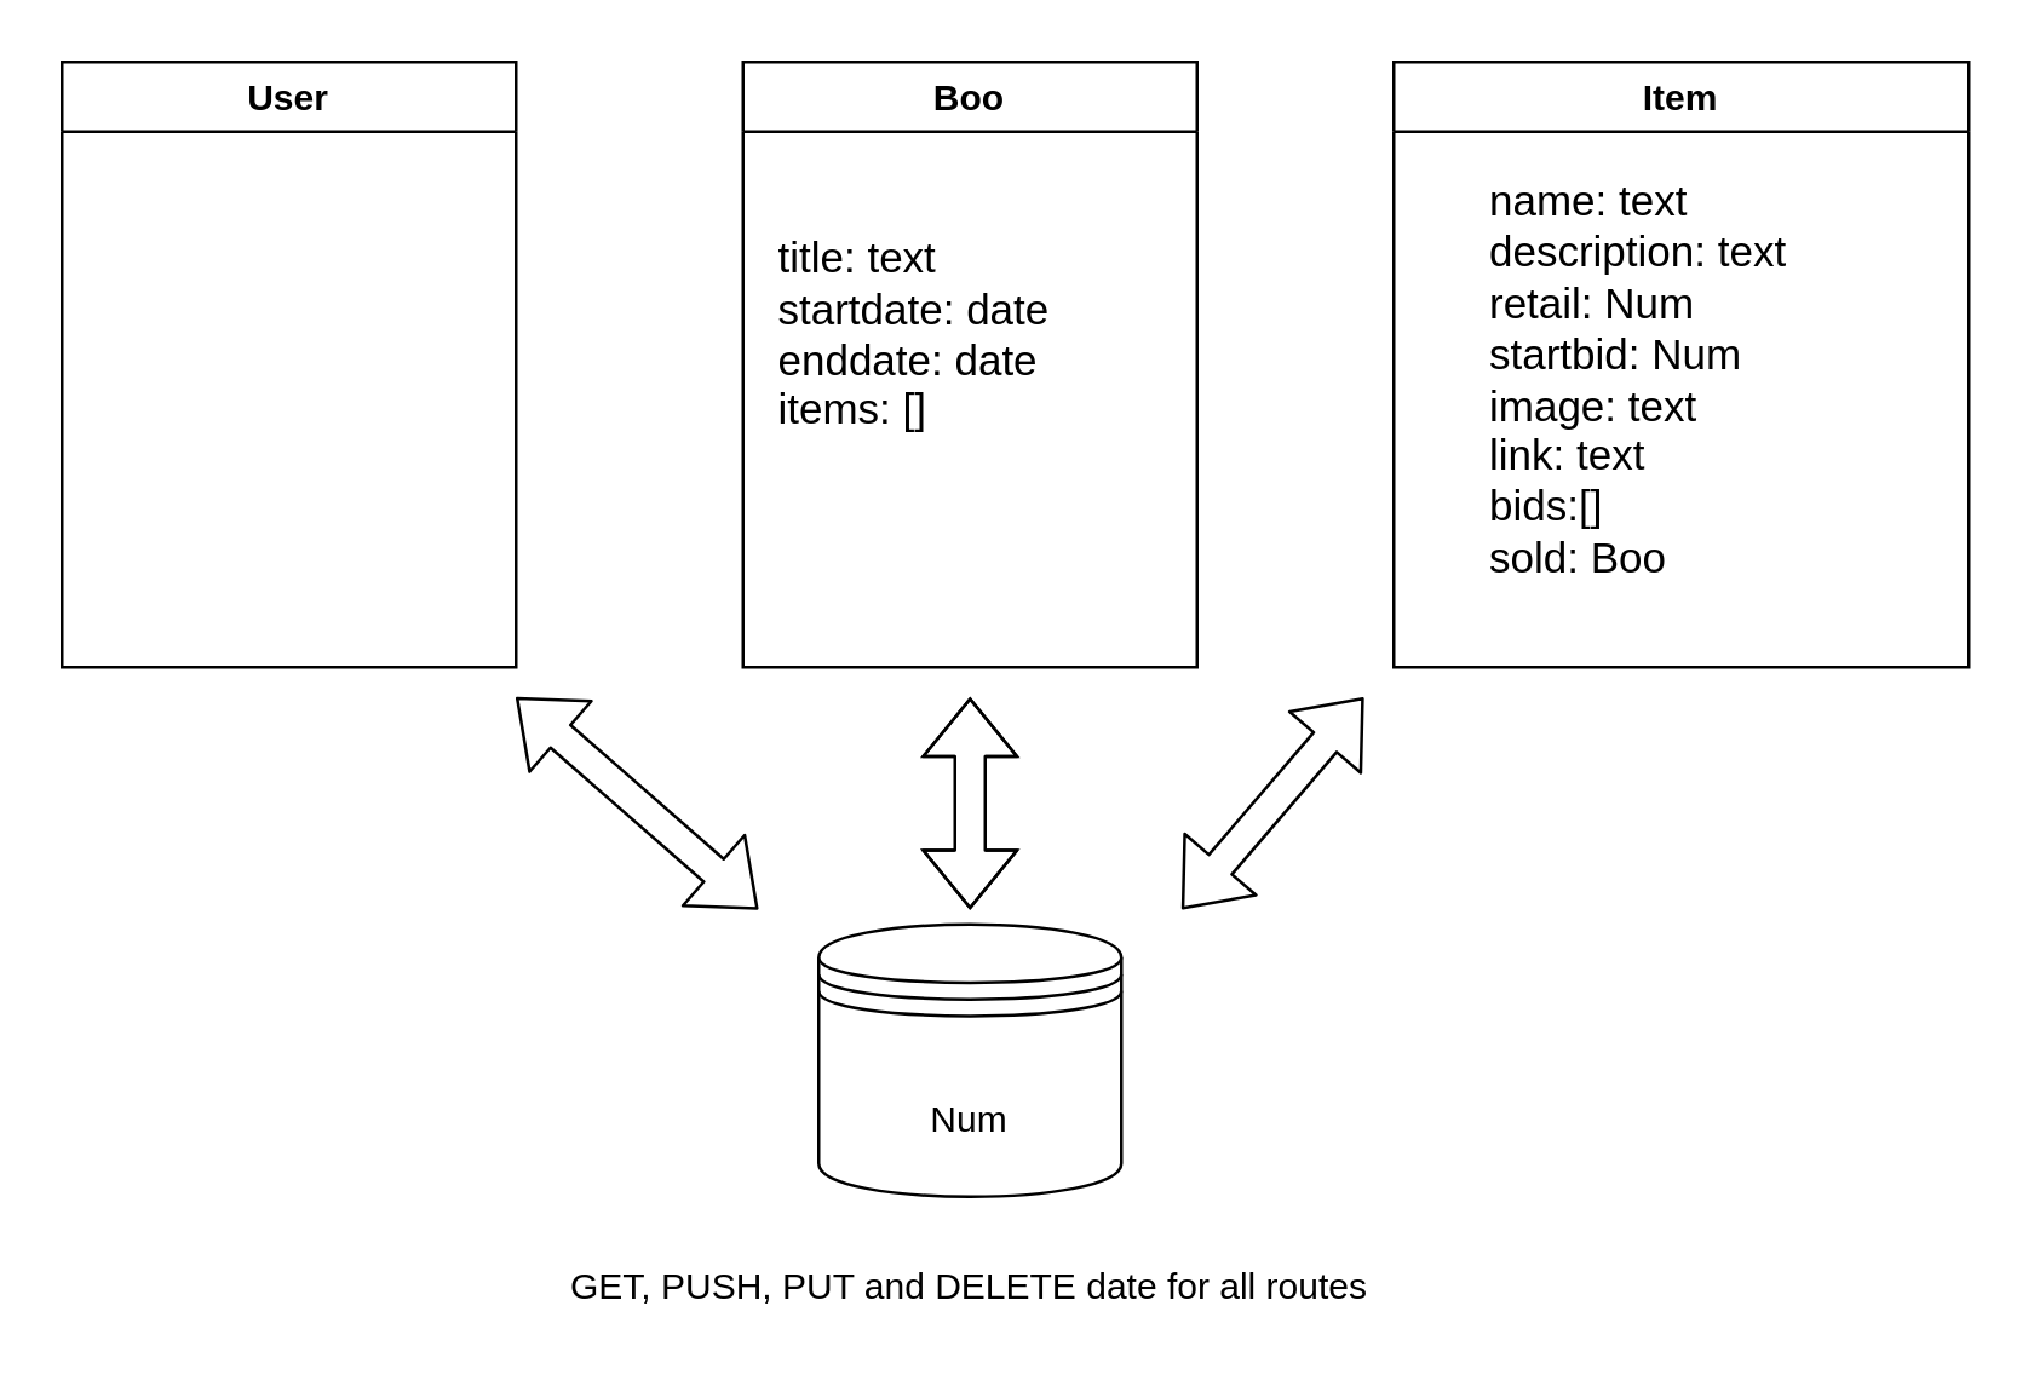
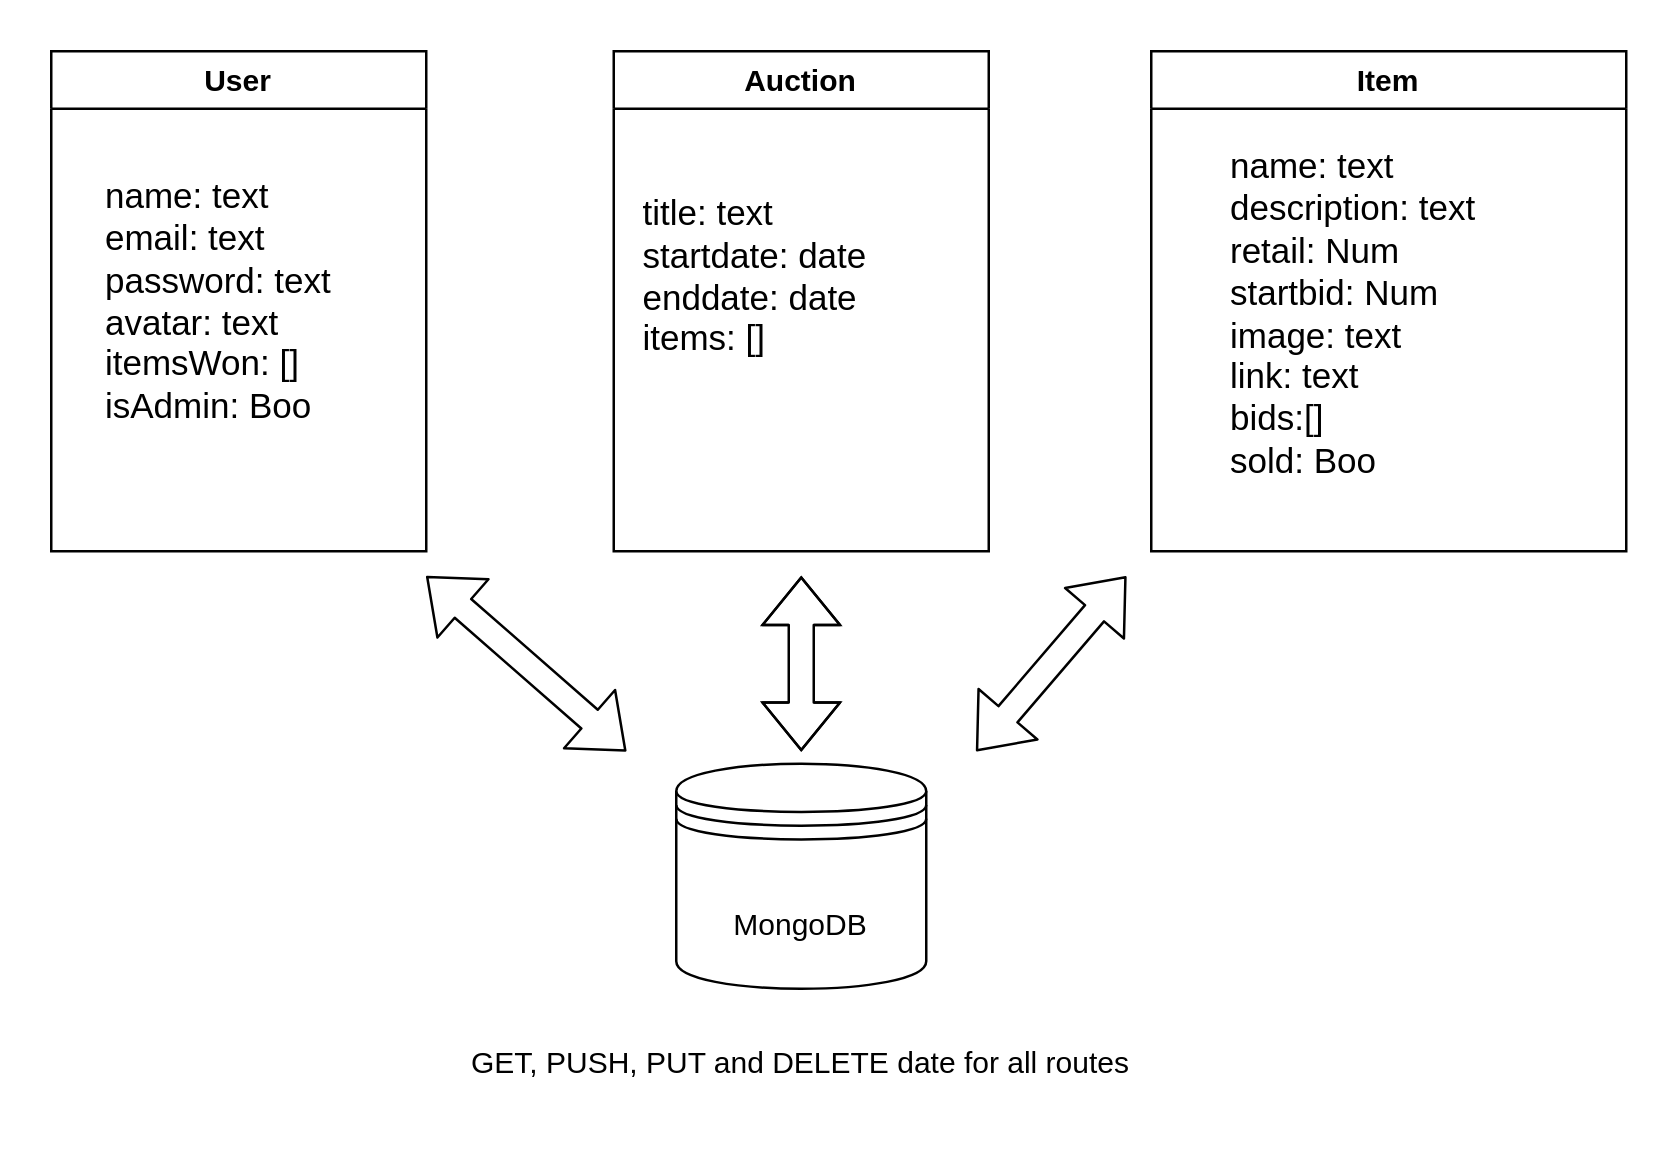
- <mxCell id="10" value="Boo" style="swimlane;" vertex="1" parent="1"><mxGeometry x="245" y="20" width="150" height="200" as="geometry" /></mxCell>
+ <mxCell id="10" value="Auction" style="swimlane;" vertex="1" parent="1"><mxGeometry x="245" y="20" width="150" height="200" as="geometry" /></mxCell>
+ <mxCell id="9" value="name: text&#10;&#09;email: text&#10;&#09;password: text&#10;&#09;avatar: text&#10;&#09;itemsWon: []&#10;&#09;isAdmin: Boo" style="text;html=1;strokeColor=none;fillColor=none;align=left;verticalAlign=middle;whiteSpace=wrap;rounded=0;fontSize=14;" vertex="1" parent="8"><mxGeometry x="20" y="30" width="100" height="140" as="geometry" /></mxCell>
- <mxCell id="3" value="Num" style="text;html=1;strokeColor=none;fillColor=none;align=center;verticalAlign=middle;whiteSpace=wrap;rounded=0;" parent="1" vertex="1"><mxGeometry x="290" y="355" width="60" height="30" as="geometry" /></mxCell>
+ <mxCell id="3" value="MongoDB" style="text;html=1;strokeColor=none;fillColor=none;align=center;verticalAlign=middle;whiteSpace=wrap;rounded=0;" parent="1" vertex="1"><mxGeometry x="290" y="355" width="60" height="30" as="geometry" /></mxCell>
